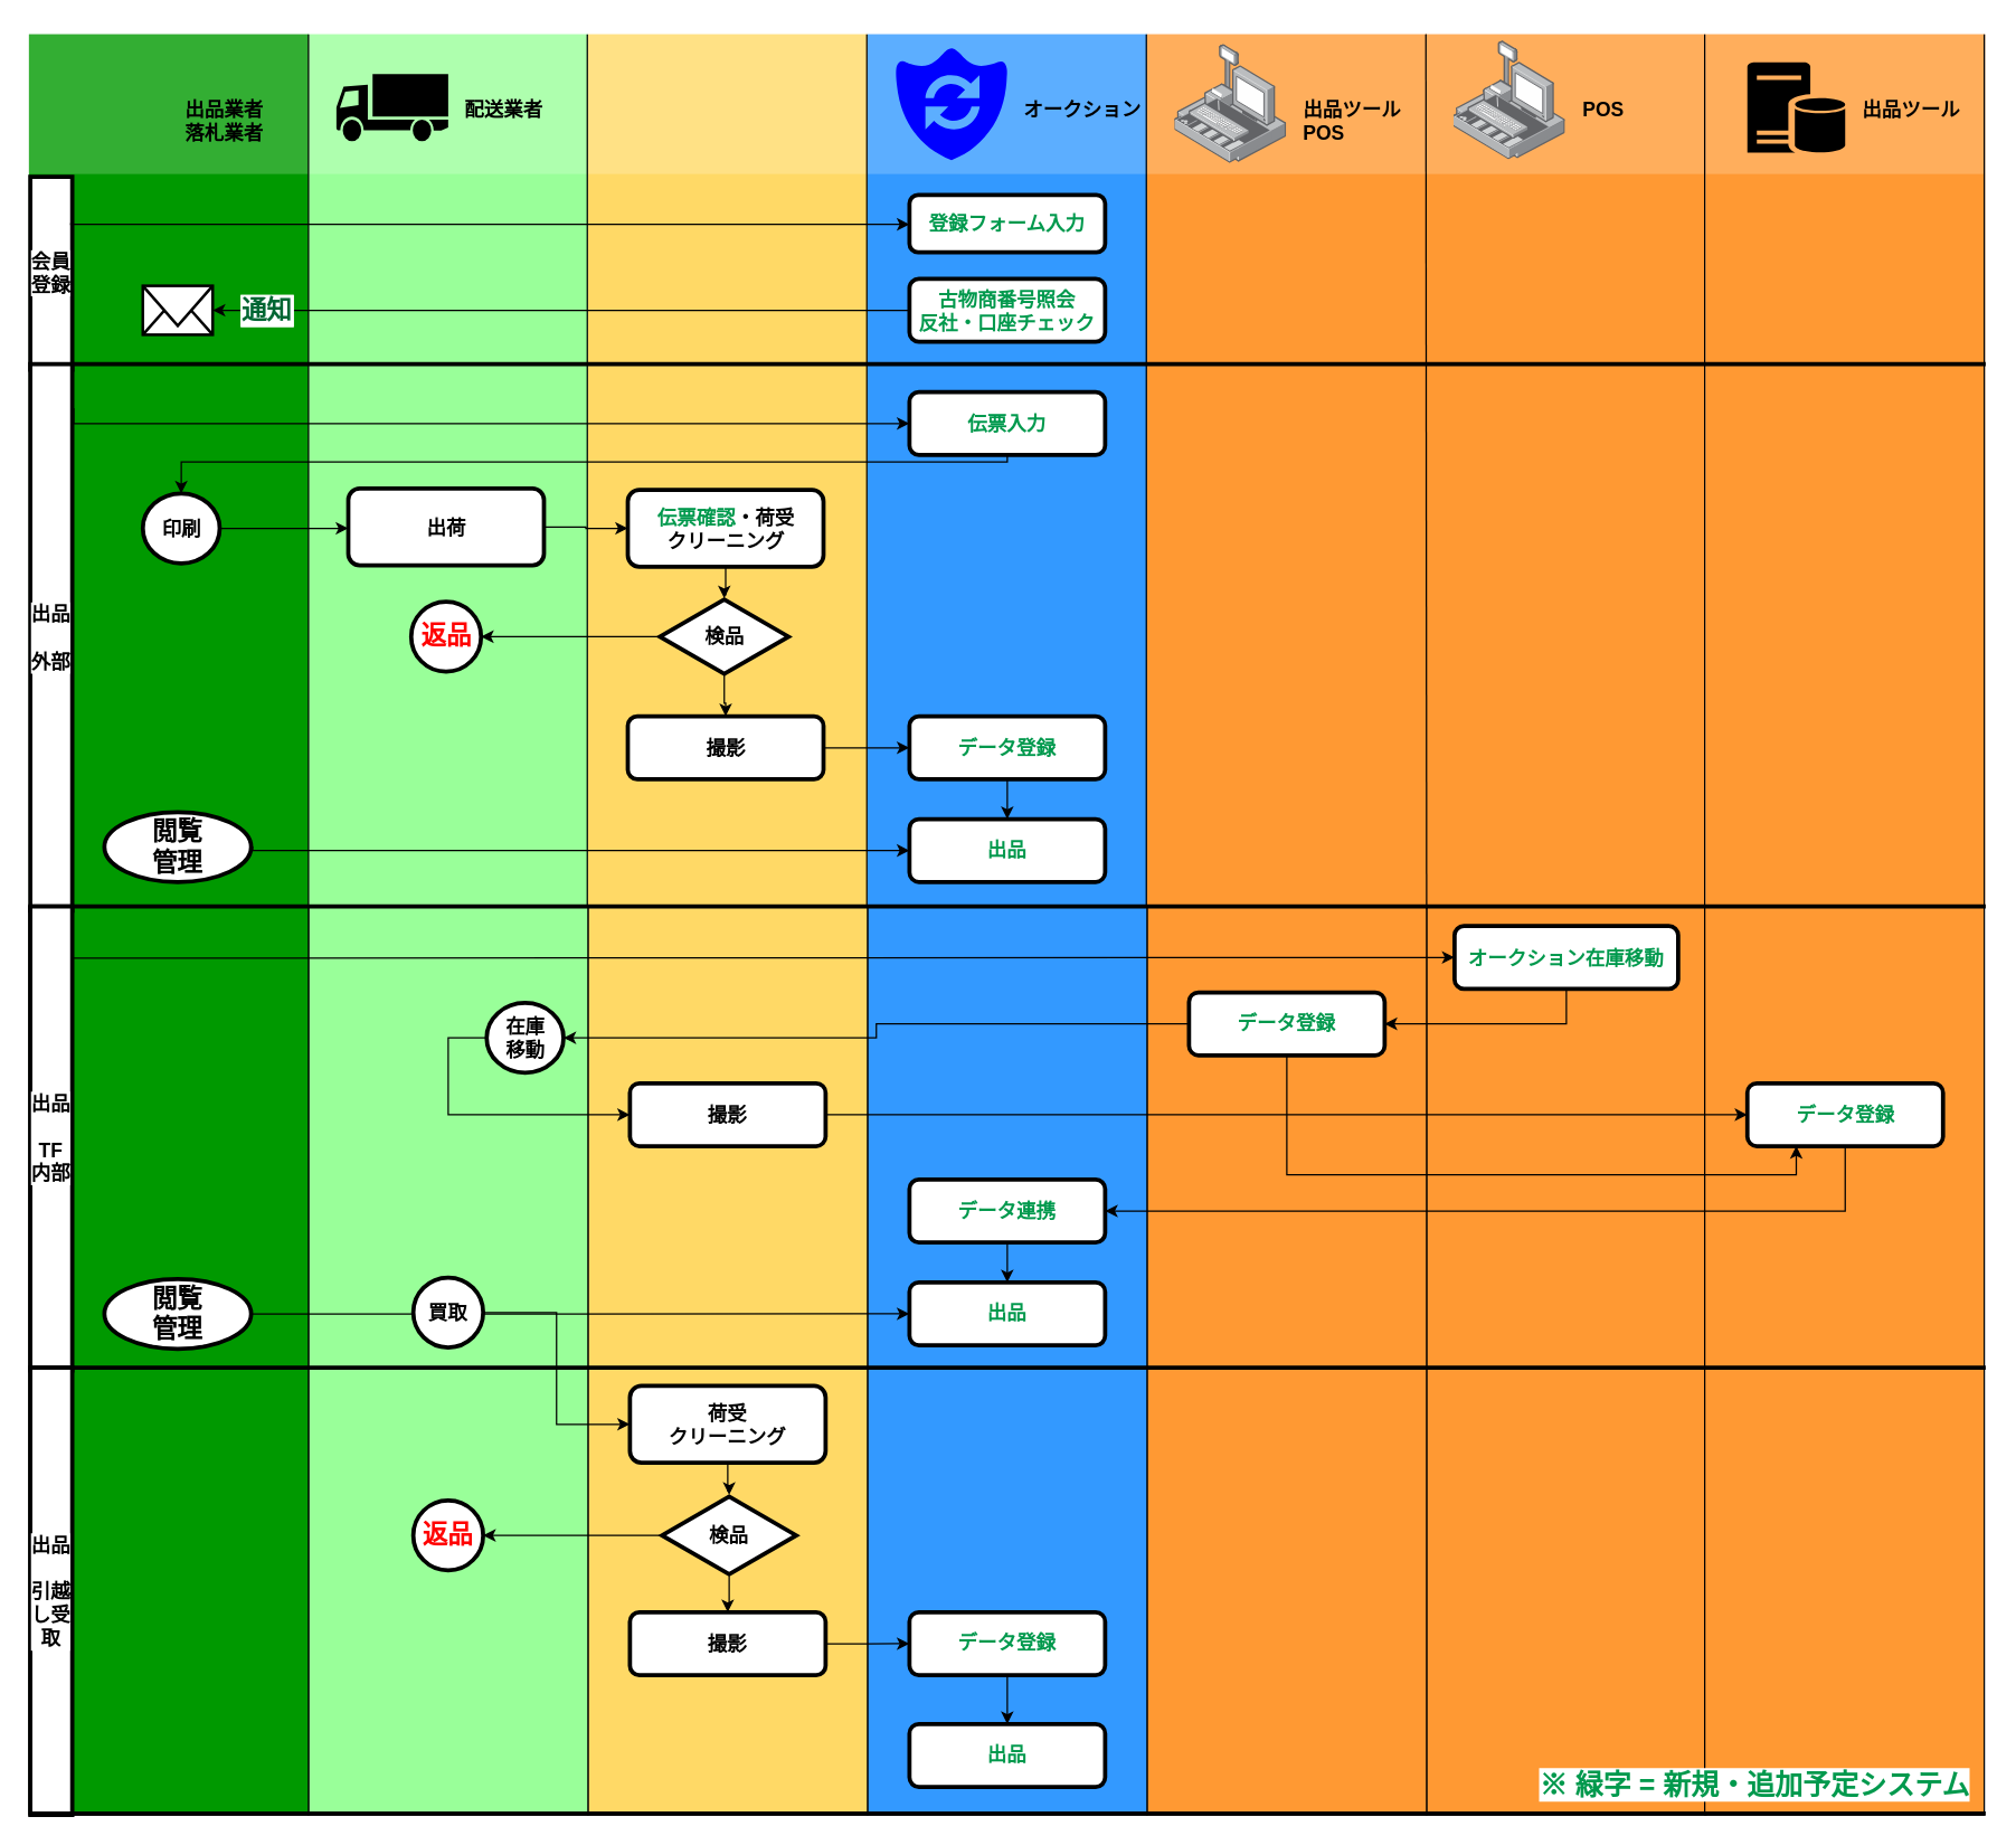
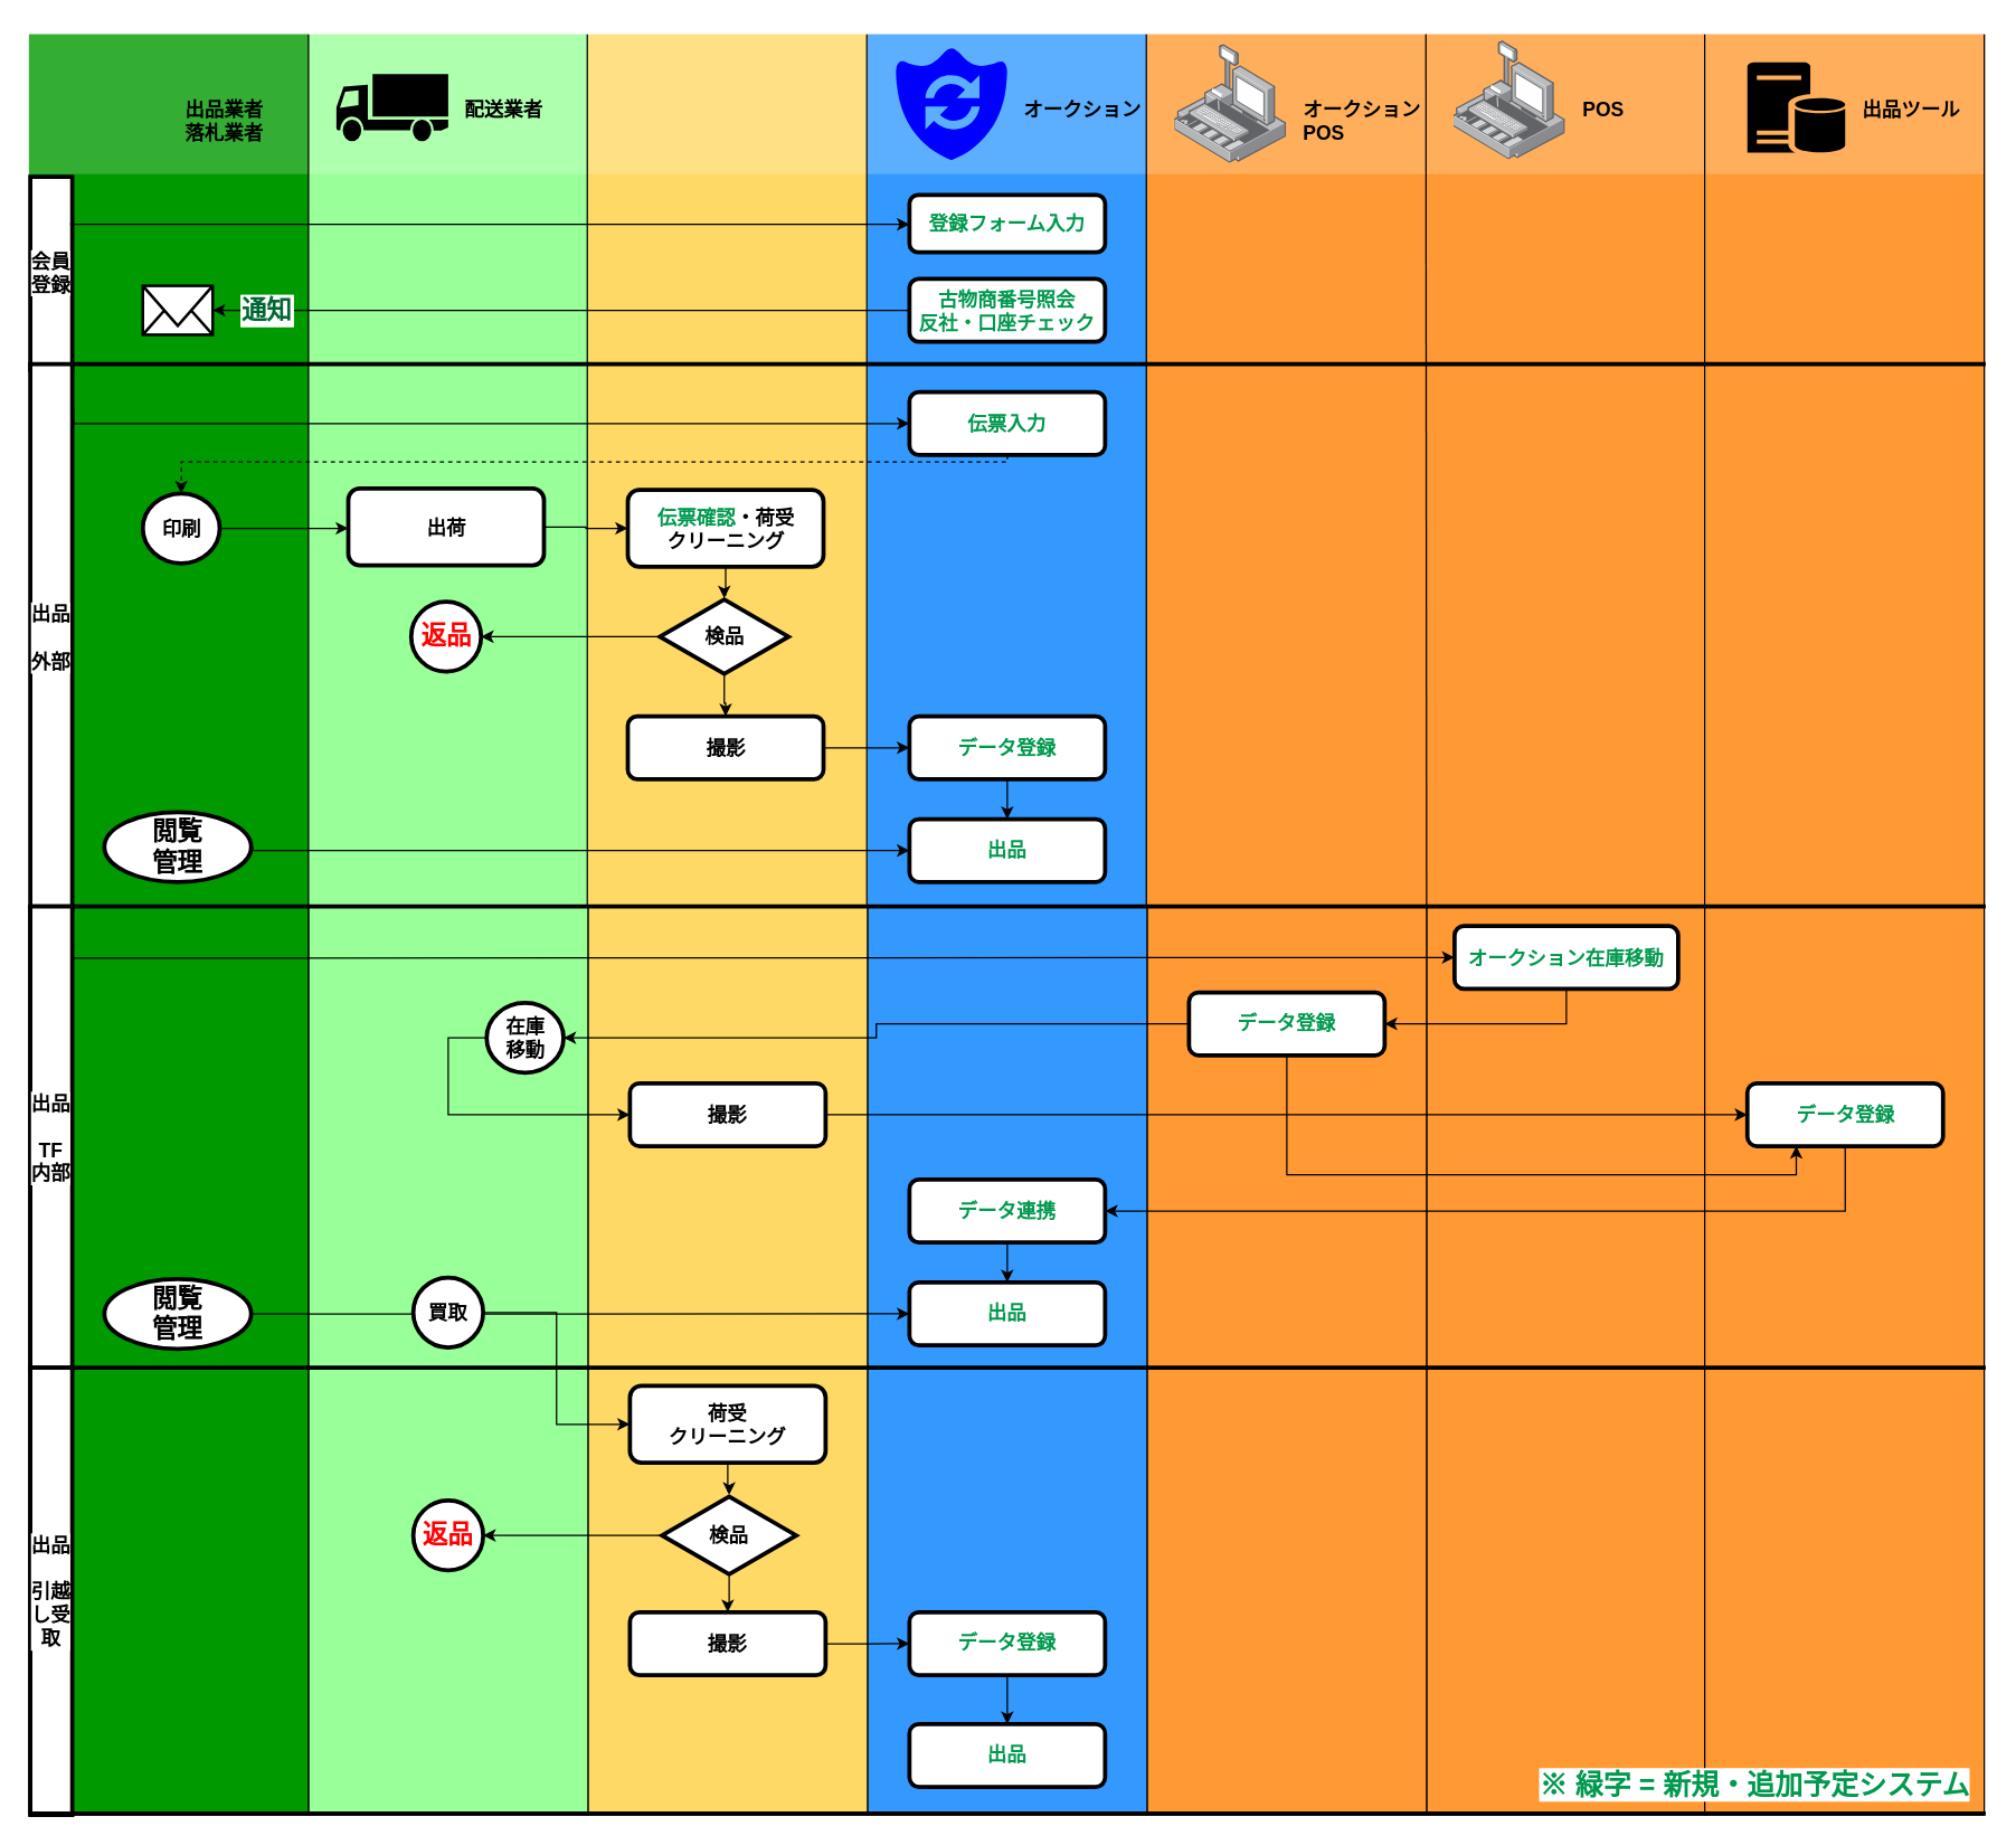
- <mxCell id="70" value="出品ツール&lt;br&gt;POS&lt;br&gt;" style="text;html=1;resizable=0;points=[];autosize=1;align=left;verticalAlign=top;spacingTop=-4;fontSize=14;fontColor=#000000;fontStyle=1" parent="1" vertex="1"><mxGeometry x="930" y="66.5" width="100" height="40" as="geometry" /></mxCell>
+ <mxCell id="70" value="オークション&lt;br&gt;POS&lt;br&gt;" style="text;html=1;resizable=0;points=[];autosize=1;align=left;verticalAlign=top;spacingTop=-4;fontSize=14;fontColor=#000000;fontStyle=1" parent="1" vertex="1"><mxGeometry x="930" y="66.5" width="100" height="40" as="geometry" /></mxCell>
- <mxCell id="115" style="edgeStyle=orthogonalEdgeStyle;rounded=0;orthogonalLoop=1;jettySize=auto;html=1;entryX=0.5;entryY=0;entryDx=0;entryDy=0;" edge="1" parent="1" source="33" target="63"><mxGeometry relative="1" as="geometry"><Array as="points"><mxPoint x="720" y="330" /><mxPoint x="129" y="330" /></Array></mxGeometry></mxCell>
+ <mxCell id="115" style="edgeStyle=orthogonalEdgeStyle;rounded=0;orthogonalLoop=1;jettySize=auto;html=1;entryX=0.5;entryY=0;entryDx=0;entryDy=0;dashed=1;" edge="1" parent="1" source="33" target="63"><mxGeometry relative="1" as="geometry"><Array as="points"><mxPoint x="720" y="330" /><mxPoint x="129" y="330" /></Array></mxGeometry></mxCell>
